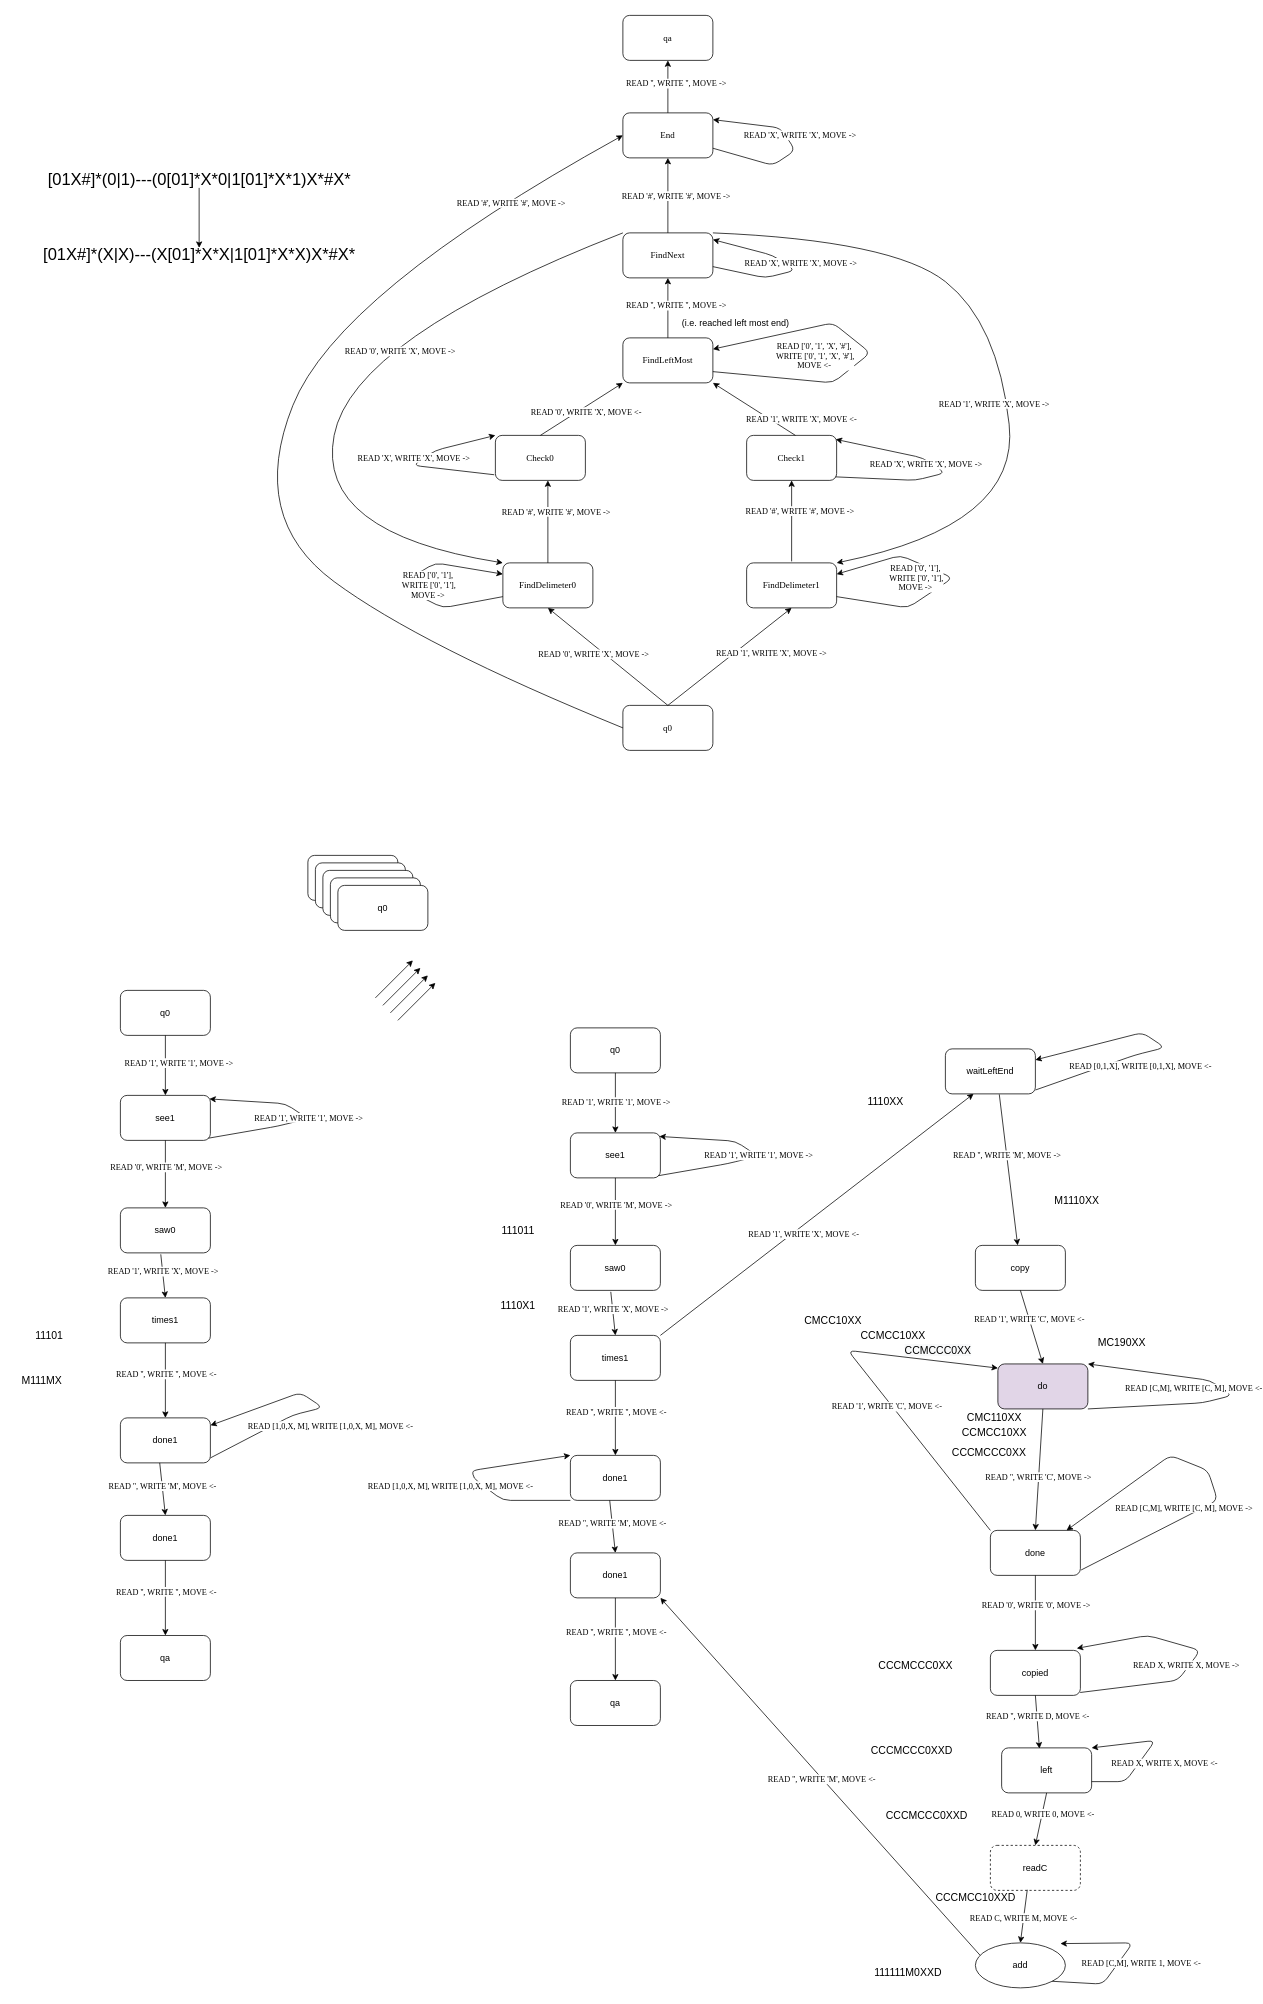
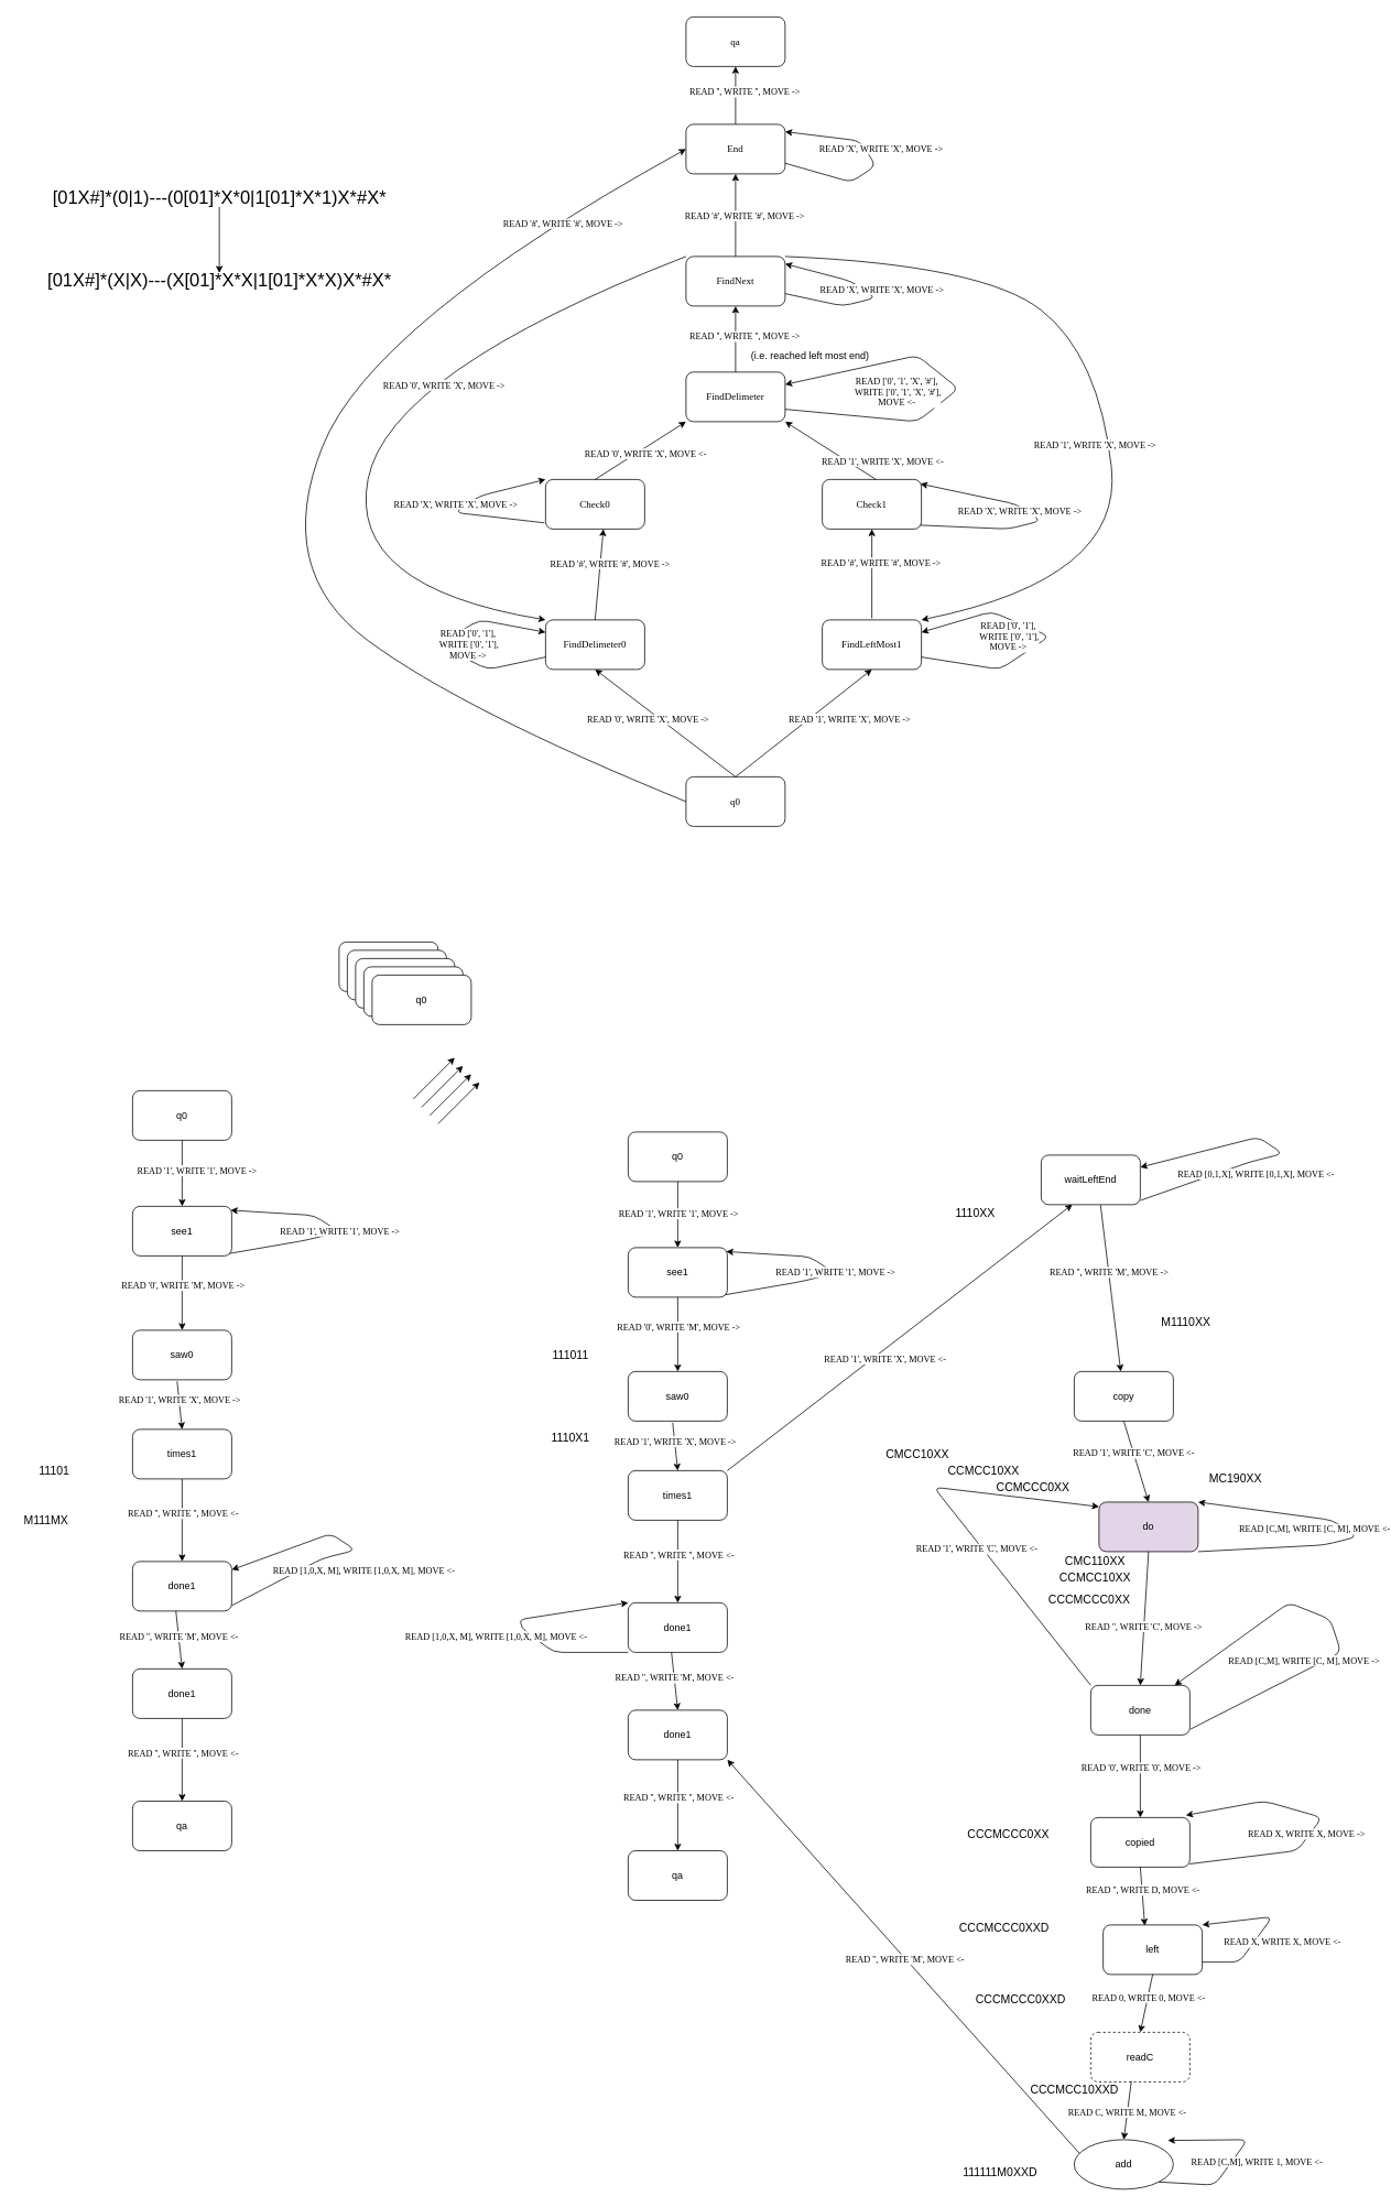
- <mxCell id="26" value="&lt;font face=&quot;Lucida Console&quot;&gt;FindLeftMost&lt;/font&gt;" style="rounded=1;whiteSpace=wrap;html=1;" parent="1" vertex="1"><mxGeometry x="830" y="450" width="120" height="60" as="geometry" /></mxCell>
+ <mxCell id="26" value="&lt;font face=&quot;Lucida Console&quot;&gt;FindDelimeter&lt;/font&gt;" style="rounded=1;whiteSpace=wrap;html=1;" parent="1" vertex="1"><mxGeometry x="830" y="450" width="120" height="60" as="geometry" /></mxCell>
- <mxCell id="40" value="&lt;span style=&quot;font-family: &amp;#34;lucida console&amp;#34;&quot;&gt;FindDelimeter0&lt;/span&gt;" style="rounded=1;whiteSpace=wrap;html=1;" parent="1" vertex="1"><mxGeometry x="670" y="750" width="120" height="60" as="geometry" /></mxCell>
+ <mxCell id="40" value="&lt;span style=&quot;font-family: &amp;#34;lucida console&amp;#34;&quot;&gt;FindDelimeter0&lt;/span&gt;" style="rounded=1;whiteSpace=wrap;html=1;" parent="1" vertex="1"><mxGeometry x="660" y="750" width="120" height="60" as="geometry" /></mxCell>
- <mxCell id="7" value="&lt;font face=&quot;Lucida Console&quot;&gt;FindDelimeter1&lt;/font&gt;" style="rounded=1;whiteSpace=wrap;html=1;" parent="1" vertex="1"><mxGeometry x="995" y="750" width="120" height="60" as="geometry" /></mxCell>
+ <mxCell id="7" value="&lt;font face=&quot;Lucida Console&quot;&gt;FindLeftMost1&lt;/font&gt;" style="rounded=1;whiteSpace=wrap;html=1;" parent="1" vertex="1"><mxGeometry x="995" y="750" width="120" height="60" as="geometry" /></mxCell>
